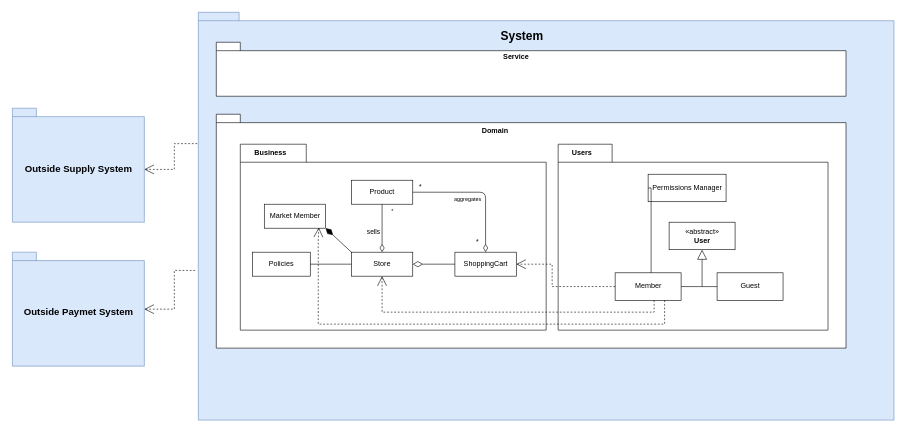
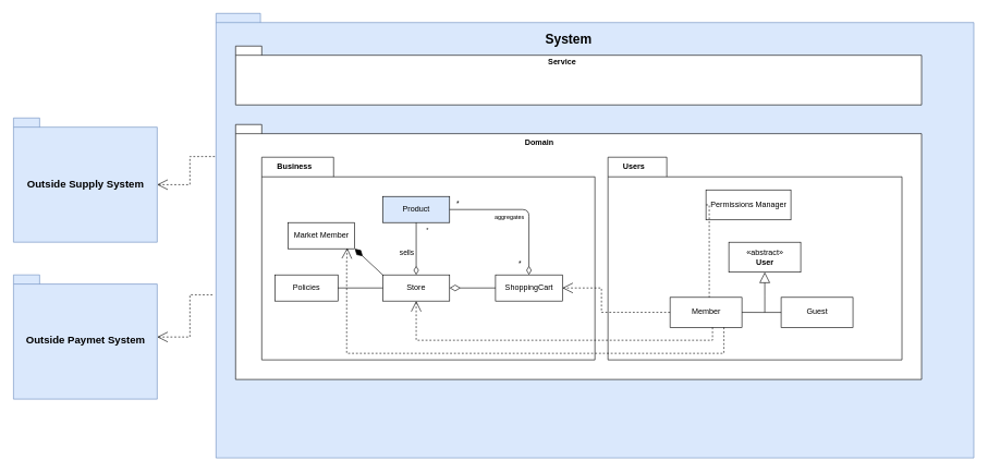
- <mxCell id="31" value="Product" style="html=1;" parent="21" vertex="1"><mxGeometry x="195.247" y="60" width="102.326" height="40" as="geometry" /></mxCell>
+ <mxCell id="31" value="Product" style="html=1;fillColor=#dae8fc;" parent="21" vertex="1"><mxGeometry x="195.247" y="60" width="102.326" height="40" as="geometry" /></mxCell>
- <mxCell id="18" style="edgeStyle=orthogonalEdgeStyle;rounded=0;orthogonalLoop=1;jettySize=auto;html=1;exitX=0;exitY=0.5;exitDx=0;exitDy=0;endArrow=none;endFill=0;endSize=14;" parent="8" source="11" target="14" edge="1"><mxGeometry relative="1" as="geometry"><Array as="points"><mxPoint x="155" y="73" /></Array></mxGeometry></mxCell>
+ <mxCell id="18" style="edgeStyle=orthogonalEdgeStyle;rounded=0;orthogonalLoop=1;jettySize=auto;html=1;exitX=0;exitY=0.5;exitDx=0;exitDy=0;endArrow=none;endFill=0;endSize=14;dashed=1;" parent="8" source="11" target="14" edge="1"><mxGeometry relative="1" as="geometry"><Array as="points"><mxPoint x="155" y="73" /></Array></mxGeometry></mxCell>
